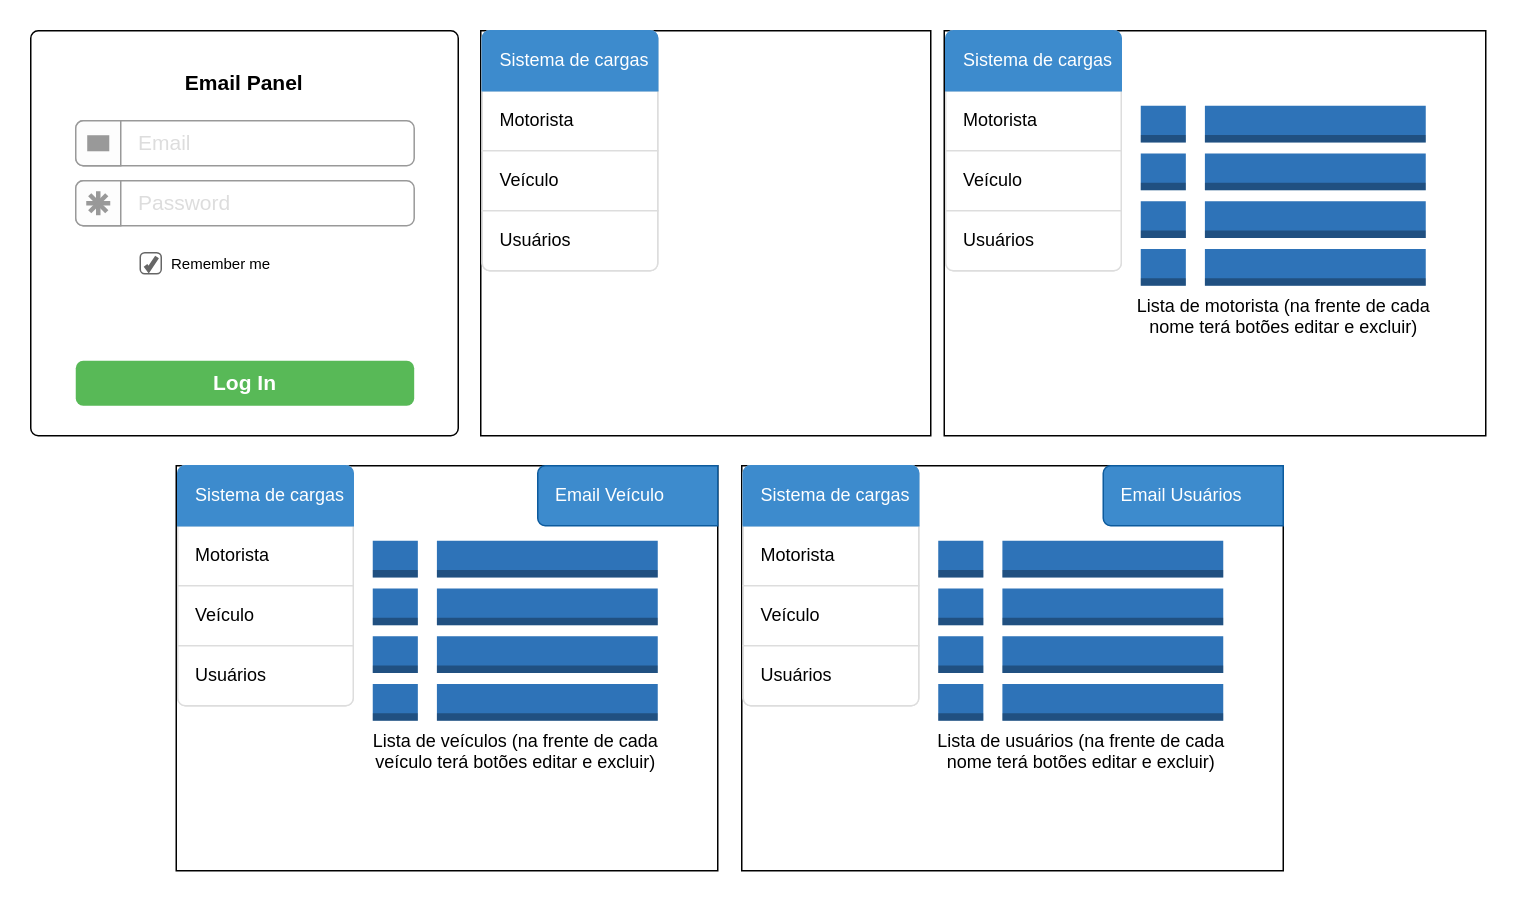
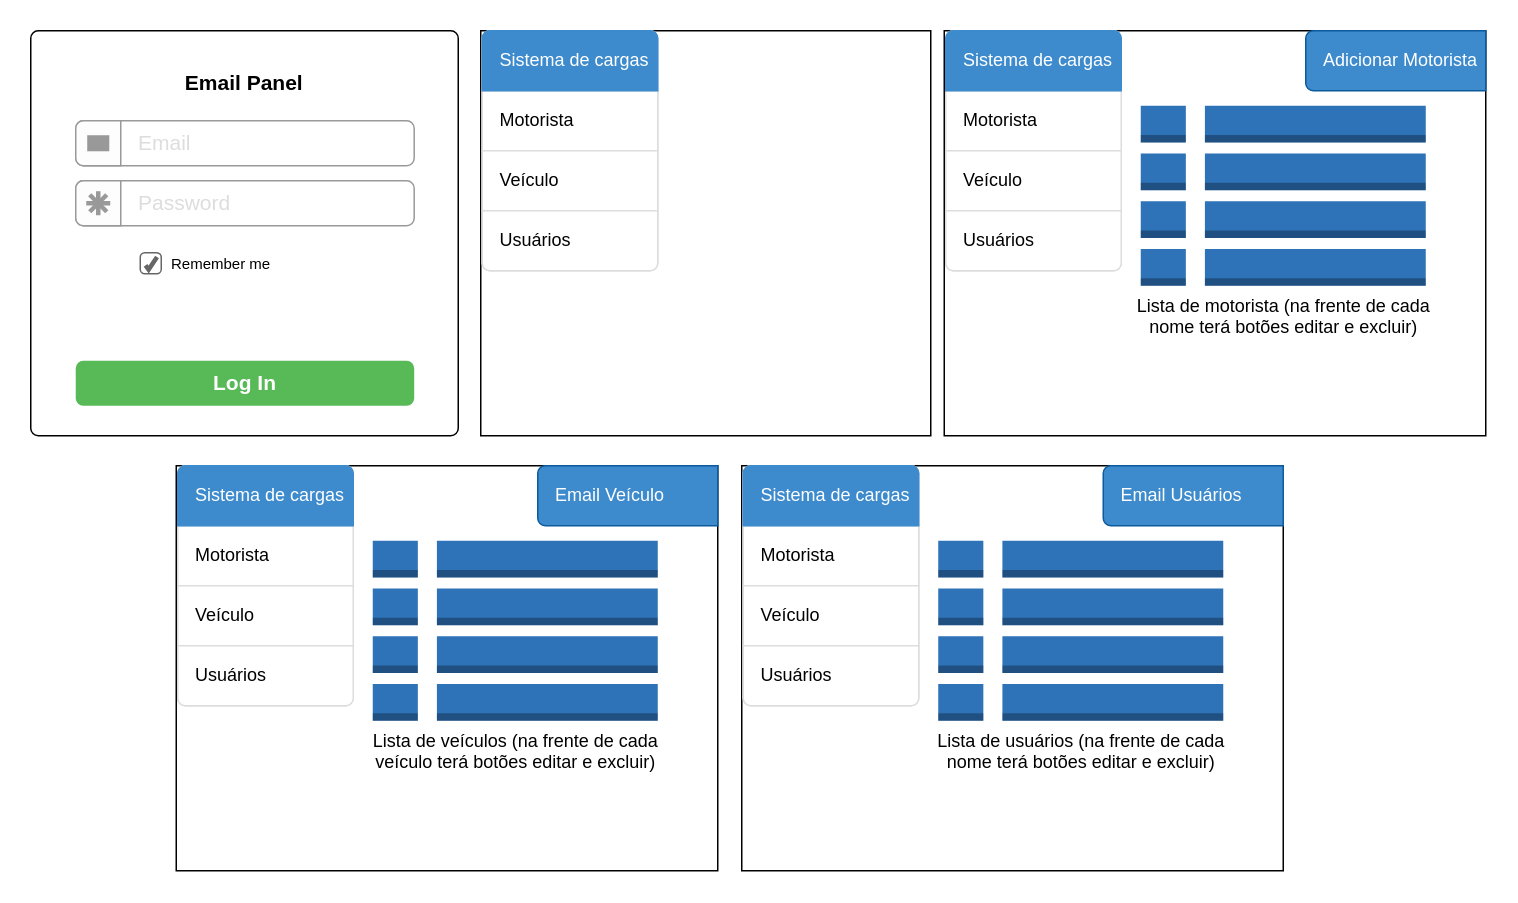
+ <mxCell id="24" value="Adicionar Motorista" style="html=1;shadow=0;dashed=0;shape=mxgraph.bootstrap.leftButton;rSize=5;fillColor=#3D8BCD;strokeColor=#0D5B9D;fontColor=#ffffff;spacingLeft=10;align=left;whiteSpace=wrap;" vertex="1" parent="1"><mxGeometry x="870" y="20" width="120" height="40" as="geometry" /></mxCell>
